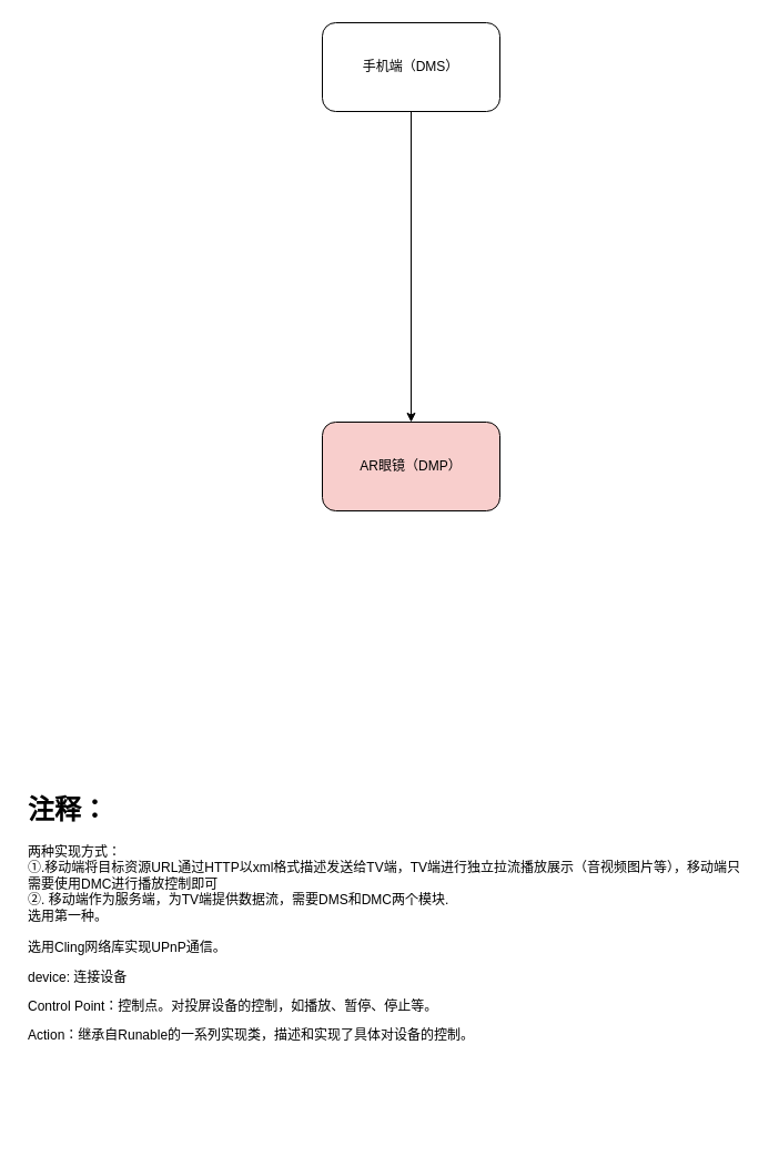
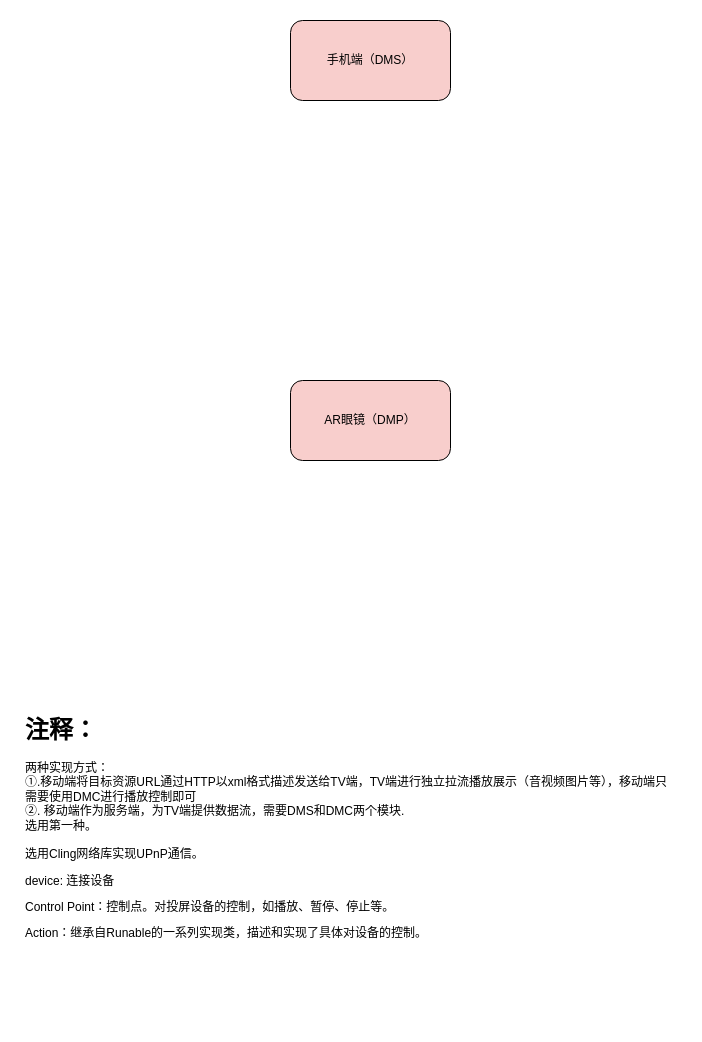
- <mxCell id="2" value="手机端（DMS）" style="rounded=1;whiteSpace=wrap;html=1;" vertex="1" parent="1"><mxGeometry x="290" y="20" width="160" height="80" as="geometry" /></mxCell>
+ <mxCell id="2" value="手机端（DMS）" style="rounded=1;whiteSpace=wrap;html=1;fillColor=#f8cecc;" vertex="1" parent="1"><mxGeometry x="290" y="20" width="160" height="80" as="geometry" /></mxCell>
- <mxCell id="5" value="" style="endArrow=classic;html=1;exitX=0.5;exitY=1;exitDx=0;exitDy=0;entryX=0.5;entryY=0;entryDx=0;entryDy=0;" edge="1" parent="1" source="2" target="4"><mxGeometry width="50" height="50" relative="1" as="geometry"><mxPoint x="360" y="390" as="sourcePoint" /><mxPoint x="410" y="340" as="targetPoint" /></mxGeometry></mxCell>
